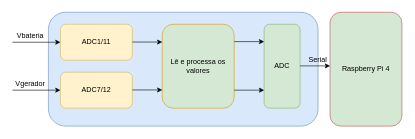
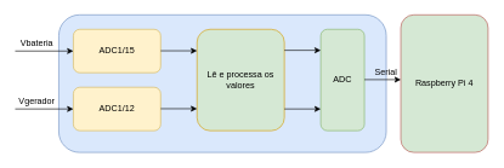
- <mxCell id="8" value="ADC1/11" style="rounded=1;whiteSpace=wrap;html=1;fillColor=#fff2cc;strokeColor=#d6b656;" parent="1" vertex="1"><mxGeometry x="100" y="40" width="120" height="60" as="geometry" /></mxCell>
+ <mxCell id="8" value="ADC1/15" style="rounded=1;whiteSpace=wrap;html=1;fillColor=#fff2cc;strokeColor=#d6b656;" parent="1" vertex="1"><mxGeometry x="100" y="40" width="120" height="60" as="geometry" /></mxCell>
- <mxCell id="9" value="ADC7/12" style="rounded=1;whiteSpace=wrap;html=1;fillColor=#fff2cc;strokeColor=#d6b656;" parent="1" vertex="1"><mxGeometry x="100" y="120" width="120" height="60" as="geometry" /></mxCell>
+ <mxCell id="9" value="ADC1/12" style="rounded=1;whiteSpace=wrap;html=1;fillColor=#fff2cc;strokeColor=#d6b656;" parent="1" vertex="1"><mxGeometry x="100" y="120" width="120" height="60" as="geometry" /></mxCell>
